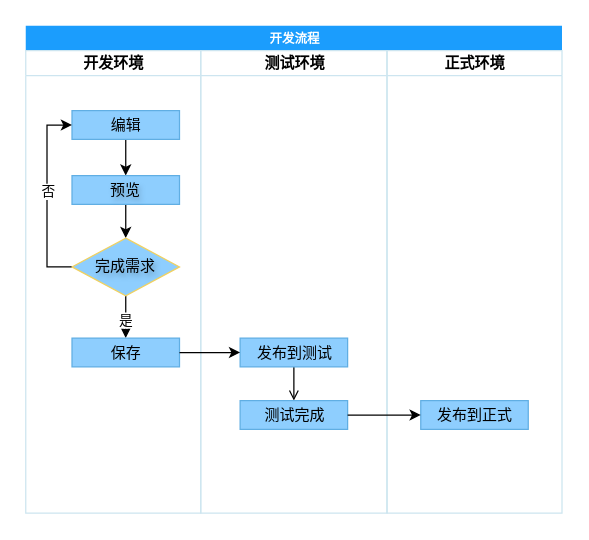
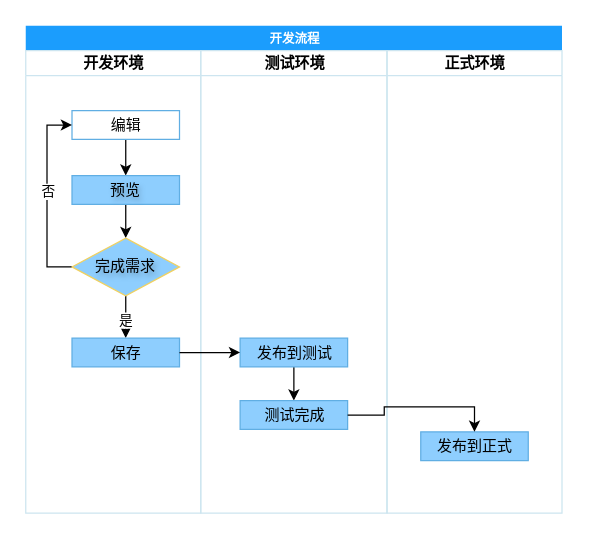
- <mxCell id="5" value="&lt;font style=&quot;font-size: 12px;&quot;&gt;编辑&lt;/font&gt;" style="rounded=0;html=1;shadow=0;labelBackgroundColor=none;strokeWidth=1;fontFamily=Verdana;fontSize=12;align=center;strokeColor=#60aee3;fillColor=#8ecefe;fontColor=#000000;" parent="3" vertex="1"><mxGeometry x="37" y="48" width="86" height="23" as="geometry" /></mxCell>
+ <mxCell id="5" value="&lt;font style=&quot;font-size: 12px;&quot;&gt;编辑&lt;/font&gt;" style="rounded=0;html=1;shadow=0;labelBackgroundColor=none;strokeWidth=1;fontFamily=Verdana;fontSize=12;align=center;strokeColor=#60aee3;fillColor=#ffffff;fontColor=#000000;" parent="3" vertex="1"><mxGeometry x="37" y="48" width="86" height="23" as="geometry" /></mxCell>
- <mxCell id="15" value="" style="edgeStyle=orthogonalEdgeStyle;rounded=0;orthogonalLoop=1;jettySize=auto;html=1;endArrow=open;" edge="1" parent="14" source="16" target="17"><mxGeometry relative="1" as="geometry" /></mxCell>
+ <mxCell id="15" value="" style="edgeStyle=orthogonalEdgeStyle;rounded=0;orthogonalLoop=1;jettySize=auto;html=1;" edge="1" parent="14" source="16" target="17"><mxGeometry relative="1" as="geometry" /></mxCell>
- <mxCell id="19" value="发布到正式" style="rounded=0;html=1;shadow=0;labelBackgroundColor=none;strokeWidth=1;fontFamily=Verdana;fontSize=12;align=center;strokeColor=#60AEE3;fillColor=#8ECEFE;fontColor=#000000;" vertex="1" parent="18"><mxGeometry x="27" y="280" width="86" height="23" as="geometry" /></mxCell>
+ <mxCell id="19" value="发布到正式" style="rounded=0;html=1;shadow=0;labelBackgroundColor=none;strokeWidth=1;fontFamily=Verdana;fontSize=12;align=center;strokeColor=#60AEE3;fillColor=#8ECEFE;fontColor=#000000;" vertex="1" parent="18"><mxGeometry x="27" y="305" width="86" height="23" as="geometry" /></mxCell>
